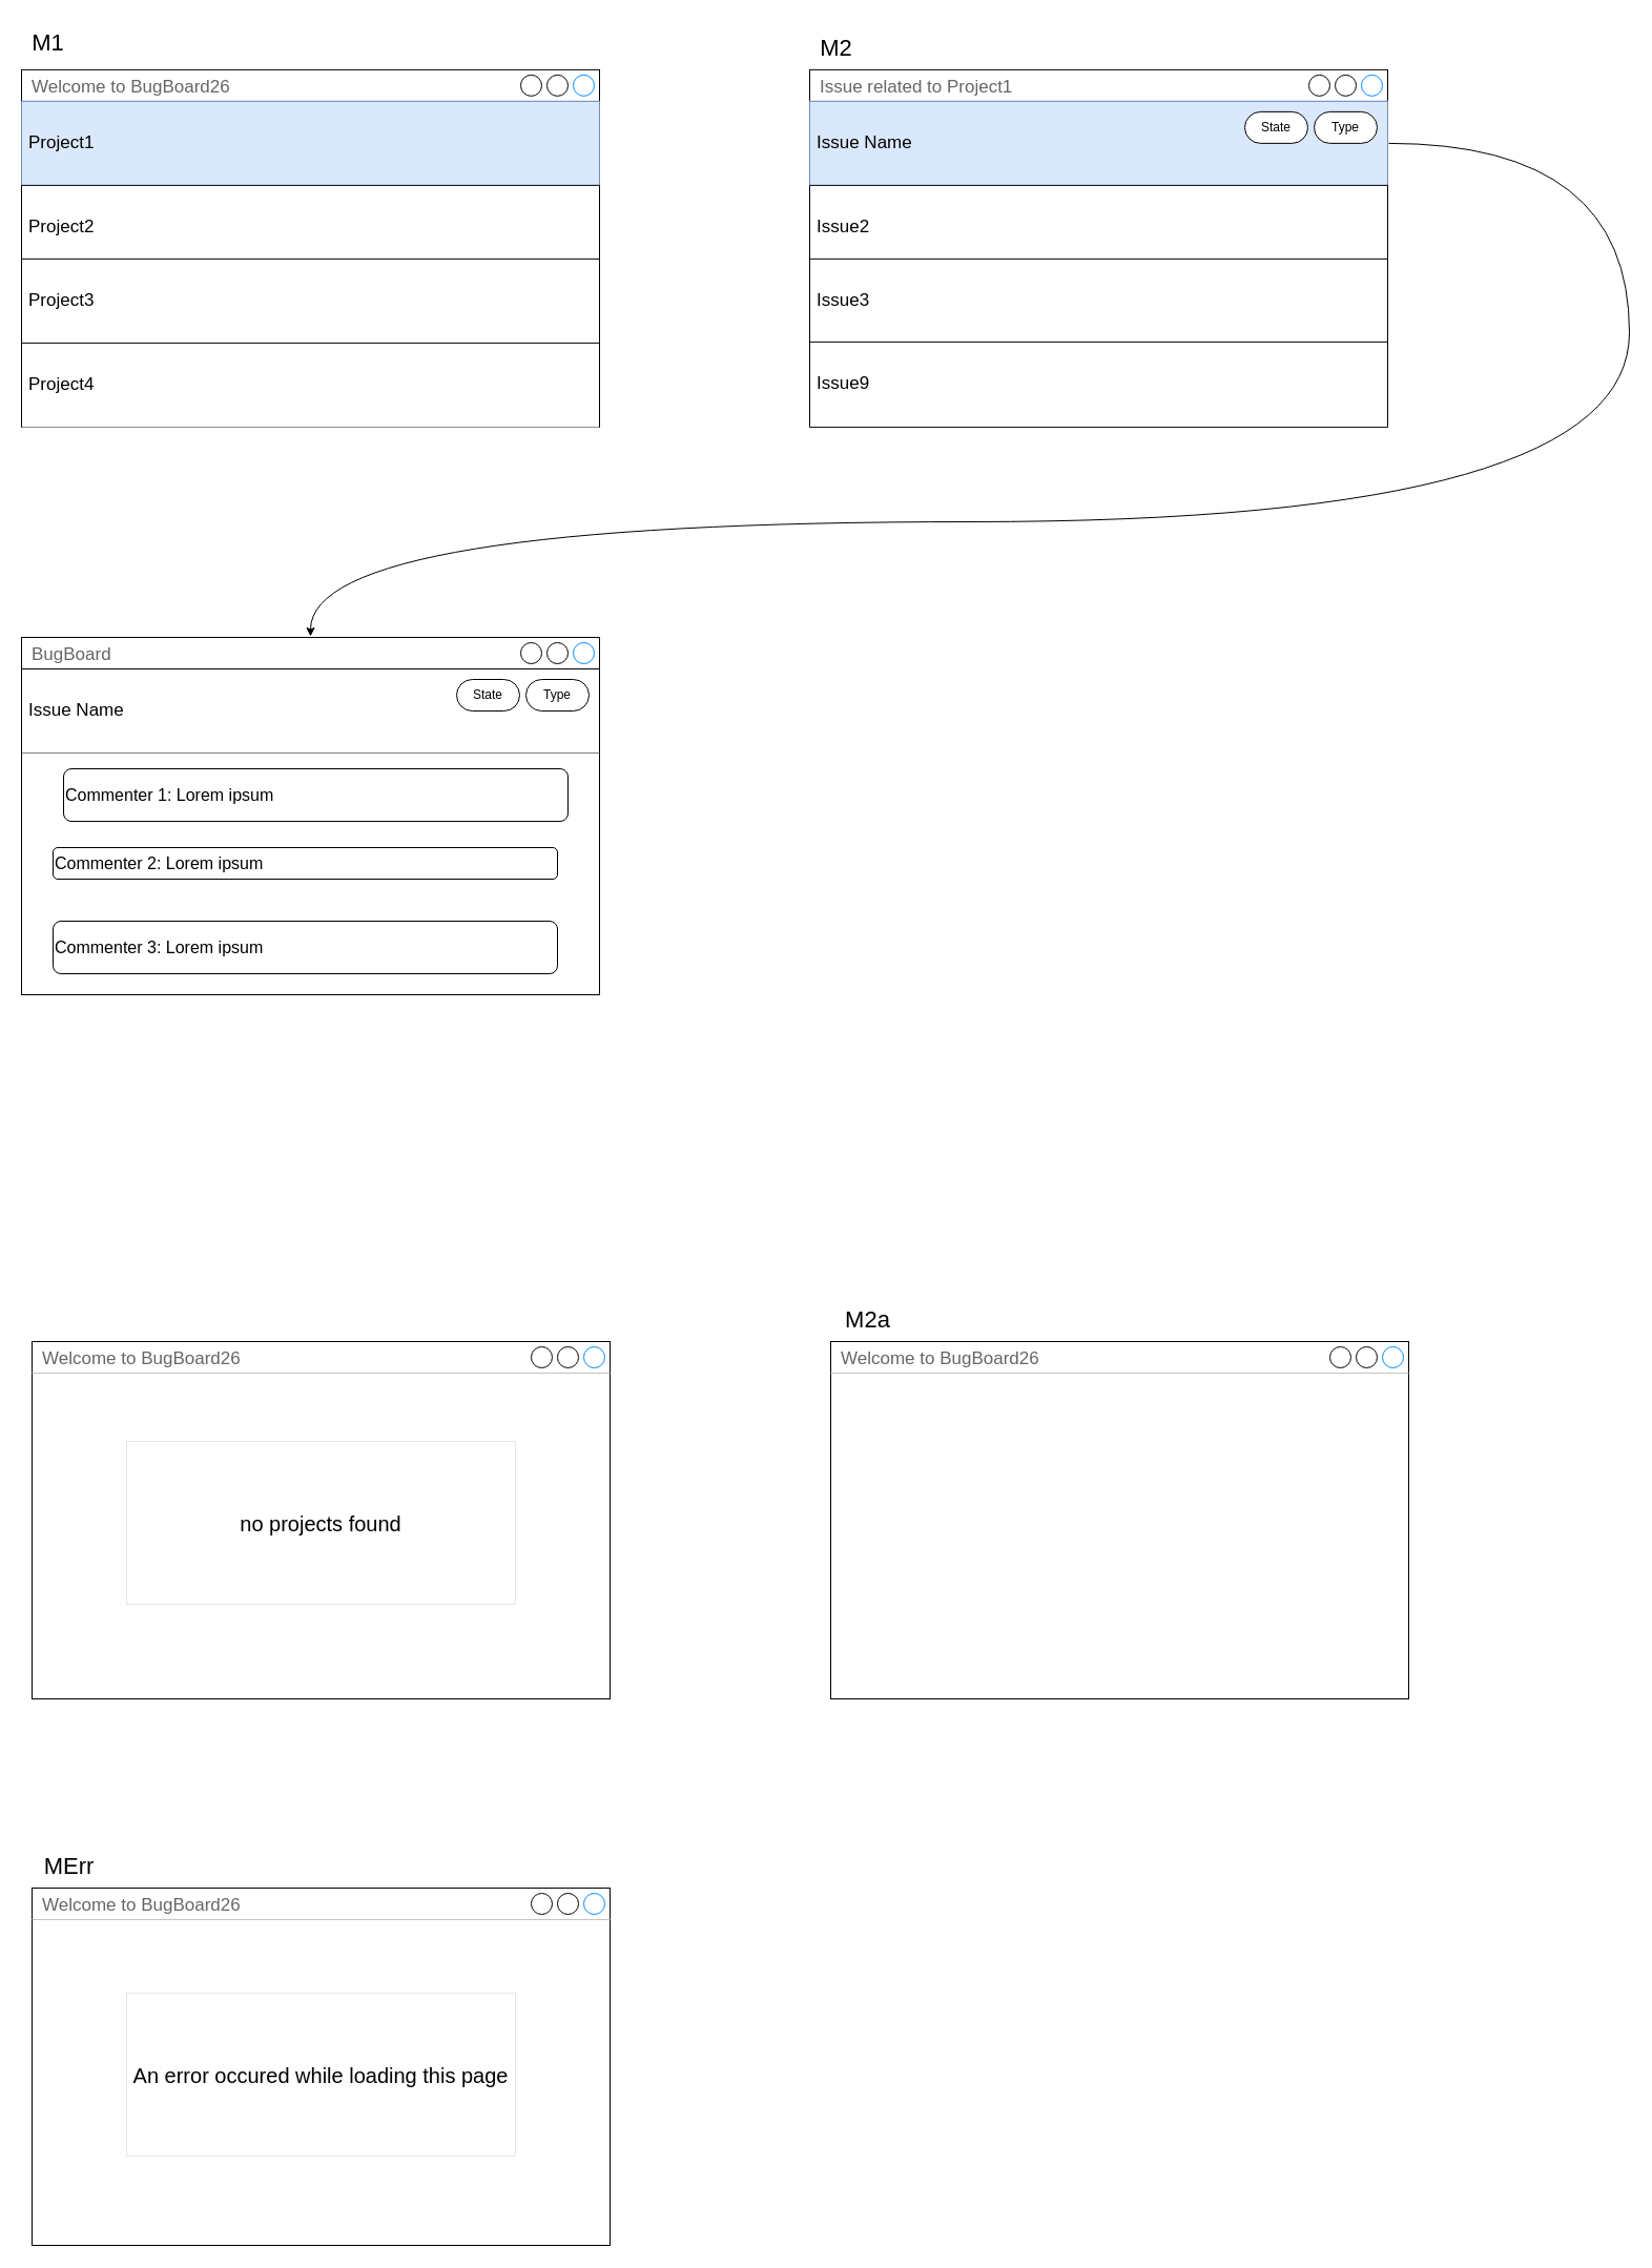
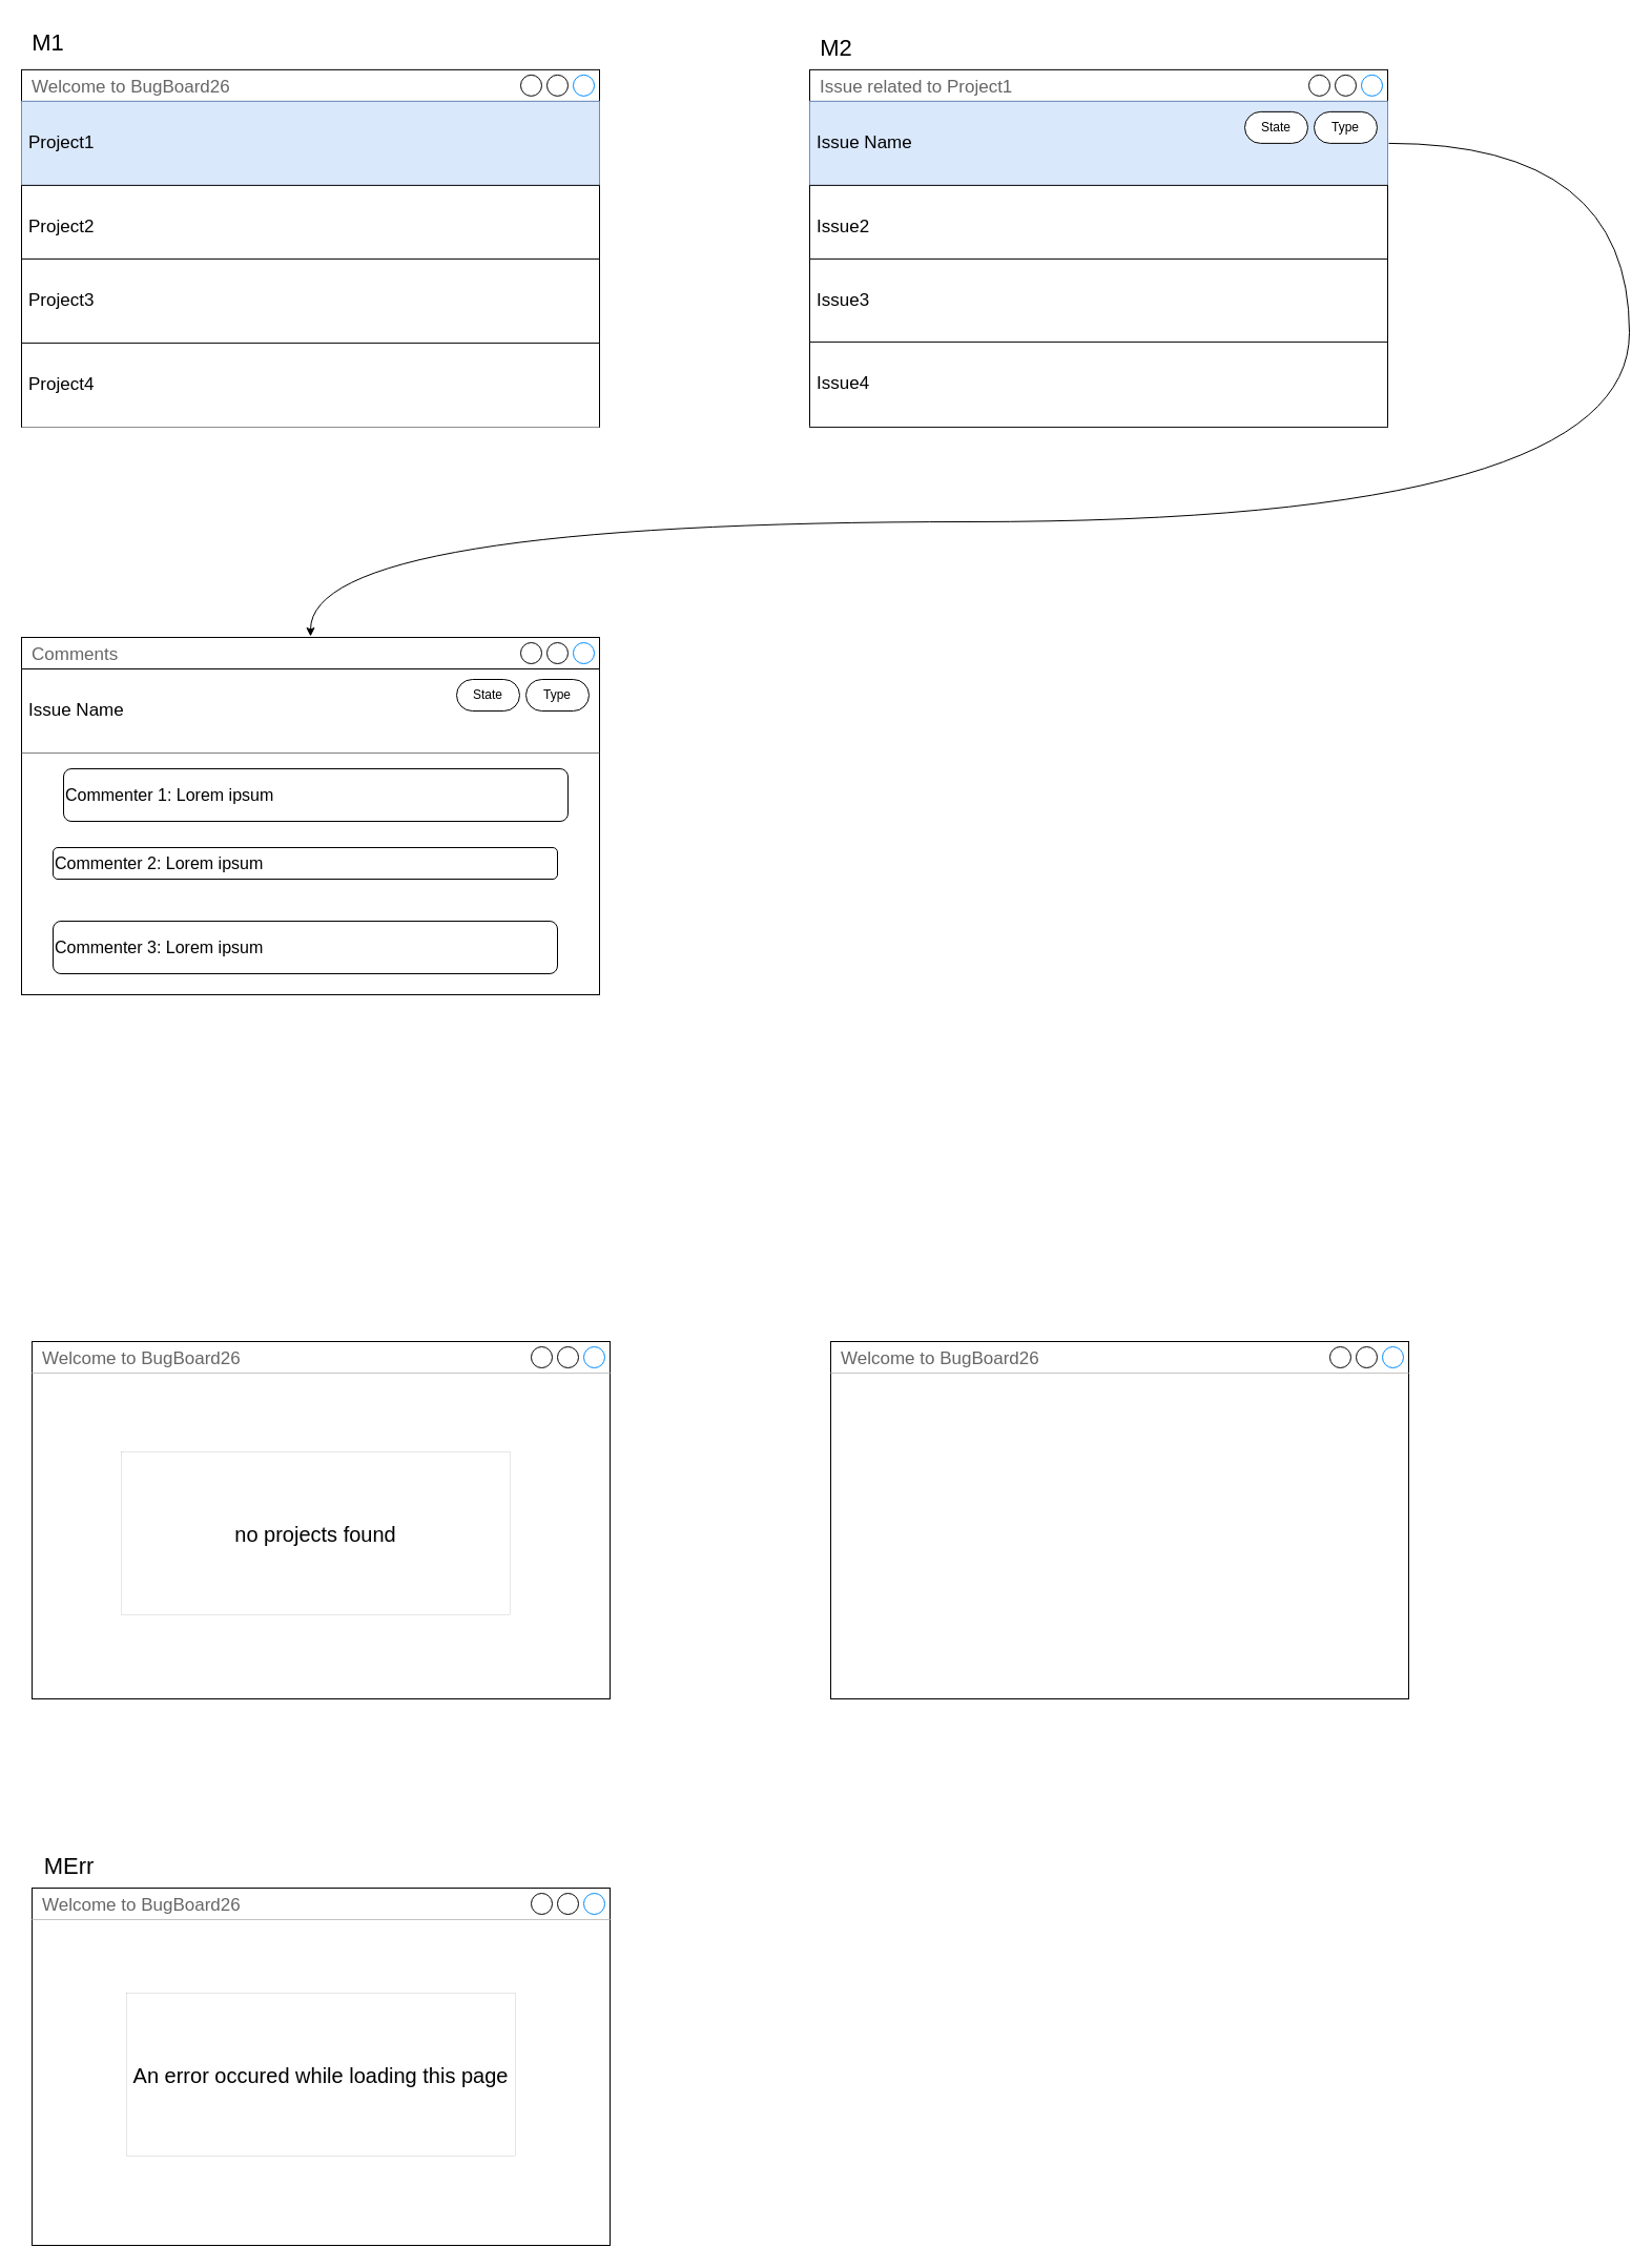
- <mxCell id="13" value="Issue9" style="strokeWidth=1;shadow=0;dashed=0;align=center;html=1;shape=mxgraph.mockup.forms.uRect;fontSize=17;align=left;spacingLeft=5;perimeterSpacing=1;" parent="8" vertex="1"><mxGeometry y="259" width="550" height="80" as="geometry" /></mxCell>
+ <mxCell id="13" value="Issue4" style="strokeWidth=1;shadow=0;dashed=0;align=center;html=1;shape=mxgraph.mockup.forms.uRect;fontSize=17;align=left;spacingLeft=5;perimeterSpacing=1;" parent="8" vertex="1"><mxGeometry y="259" width="550" height="80" as="geometry" /></mxCell>
- <mxCell id="17" value="BugBoard" style="strokeWidth=1;shadow=0;dashed=0;align=center;html=1;shape=mxgraph.mockup.containers.window;align=left;verticalAlign=top;spacingLeft=8;strokeColor2=#008cff;strokeColor3=#c4c4c4;fontColor=#666666;mainText=;fontSize=17;labelBackgroundColor=none;whiteSpace=wrap;perimeterSpacing=1;" parent="16" vertex="1"><mxGeometry width="550" height="340" as="geometry" /></mxCell>
+ <mxCell id="17" value="Comments" style="strokeWidth=1;shadow=0;dashed=0;align=center;html=1;shape=mxgraph.mockup.containers.window;align=left;verticalAlign=top;spacingLeft=8;strokeColor2=#008cff;strokeColor3=#c4c4c4;fontColor=#666666;mainText=;fontSize=17;labelBackgroundColor=none;whiteSpace=wrap;perimeterSpacing=1;" parent="16" vertex="1"><mxGeometry width="550" height="340" as="geometry" /></mxCell>
- <mxCell id="33" value="&lt;font style=&quot;font-size: 22px;&quot;&gt;M2a&lt;/font&gt;" style="text;html=1;align=center;verticalAlign=middle;resizable=0;points=[];autosize=1;strokeColor=none;fillColor=none;" parent="1" vertex="1"><mxGeometry x="790" y="1236" width="70" height="40" as="geometry" /></mxCell>
- <mxCell id="30" value="no projects found" style="rounded=0;whiteSpace=wrap;html=1;fontSize=20;strokeWidth=0;" parent="28" vertex="1"><mxGeometry x="90" y="95" width="370" height="155" as="geometry" /></mxCell>
+ <mxCell id="30" value="no projects found" style="rounded=0;whiteSpace=wrap;html=1;fontSize=20;strokeWidth=0;" parent="28" vertex="1"><mxGeometry x="85" y="105" width="370" height="155" as="geometry" /></mxCell>
